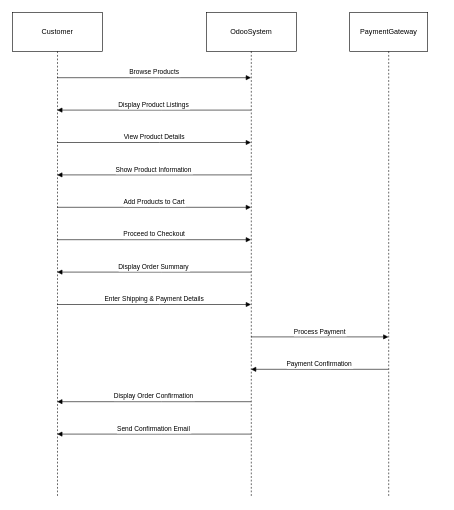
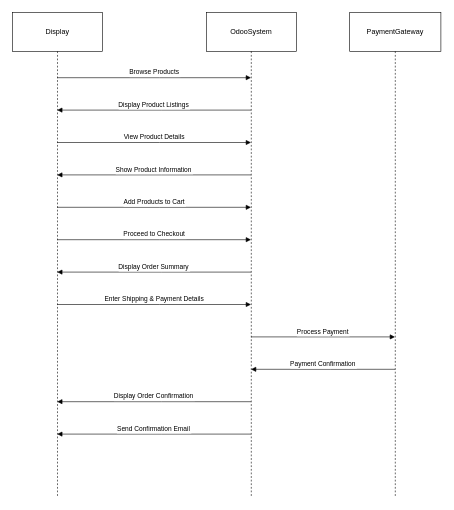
- <mxCell id="2" value="Customer" style="shape=umlLifeline;perimeter=lifelinePerimeter;whiteSpace=wrap;container=1;dropTarget=0;collapsible=0;recursiveResize=0;outlineConnect=0;portConstraint=eastwest;newEdgeStyle={&quot;edgeStyle&quot;:&quot;elbowEdgeStyle&quot;,&quot;elbow&quot;:&quot;vertical&quot;,&quot;curved&quot;:0,&quot;rounded&quot;:0};size=65;" vertex="1" parent="1"><mxGeometry x="20" y="20" width="150" height="808" as="geometry" /></mxCell>
+ <mxCell id="2" value="Display" style="shape=umlLifeline;perimeter=lifelinePerimeter;whiteSpace=wrap;container=1;dropTarget=0;collapsible=0;recursiveResize=0;outlineConnect=0;portConstraint=eastwest;newEdgeStyle={&quot;edgeStyle&quot;:&quot;elbowEdgeStyle&quot;,&quot;elbow&quot;:&quot;vertical&quot;,&quot;curved&quot;:0,&quot;rounded&quot;:0};size=65;" vertex="1" parent="1"><mxGeometry x="20" y="20" width="150" height="808" as="geometry" /></mxCell>
- <mxCell id="4" value="PaymentGateway" style="shape=umlLifeline;perimeter=lifelinePerimeter;whiteSpace=wrap;container=1;dropTarget=0;collapsible=0;recursiveResize=0;outlineConnect=0;portConstraint=eastwest;newEdgeStyle={&quot;edgeStyle&quot;:&quot;elbowEdgeStyle&quot;,&quot;elbow&quot;:&quot;vertical&quot;,&quot;curved&quot;:0,&quot;rounded&quot;:0};size=65;" vertex="1" parent="1"><mxGeometry x="582" y="20" width="130" height="808" as="geometry" /></mxCell>
+ <mxCell id="4" value="PaymentGateway" style="shape=umlLifeline;perimeter=lifelinePerimeter;whiteSpace=wrap;container=1;dropTarget=0;collapsible=0;recursiveResize=0;outlineConnect=0;portConstraint=eastwest;newEdgeStyle={&quot;edgeStyle&quot;:&quot;elbowEdgeStyle&quot;,&quot;elbow&quot;:&quot;vertical&quot;,&quot;curved&quot;:0,&quot;rounded&quot;:0};size=65;" vertex="1" parent="1"><mxGeometry x="582" y="20" width="152" height="808" as="geometry" /></mxCell>
